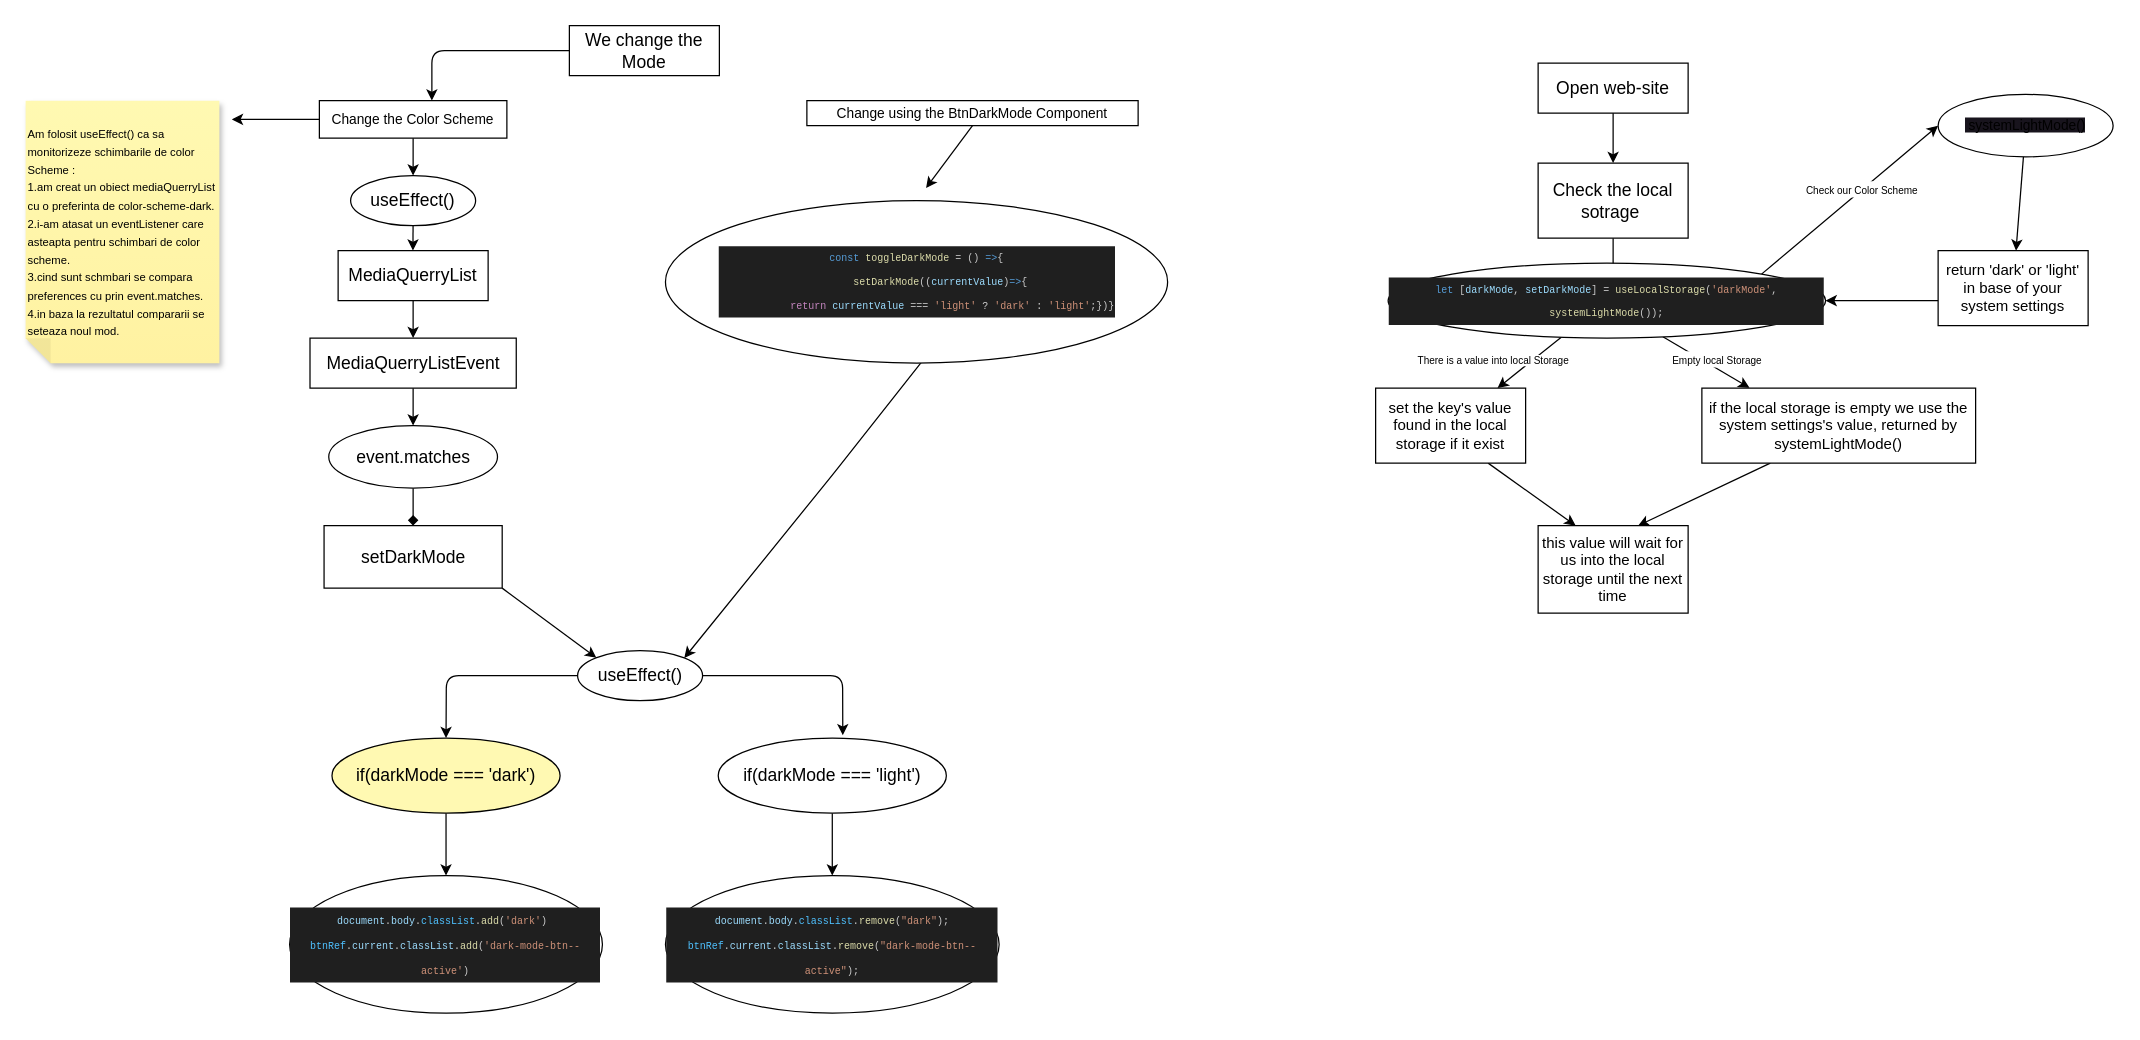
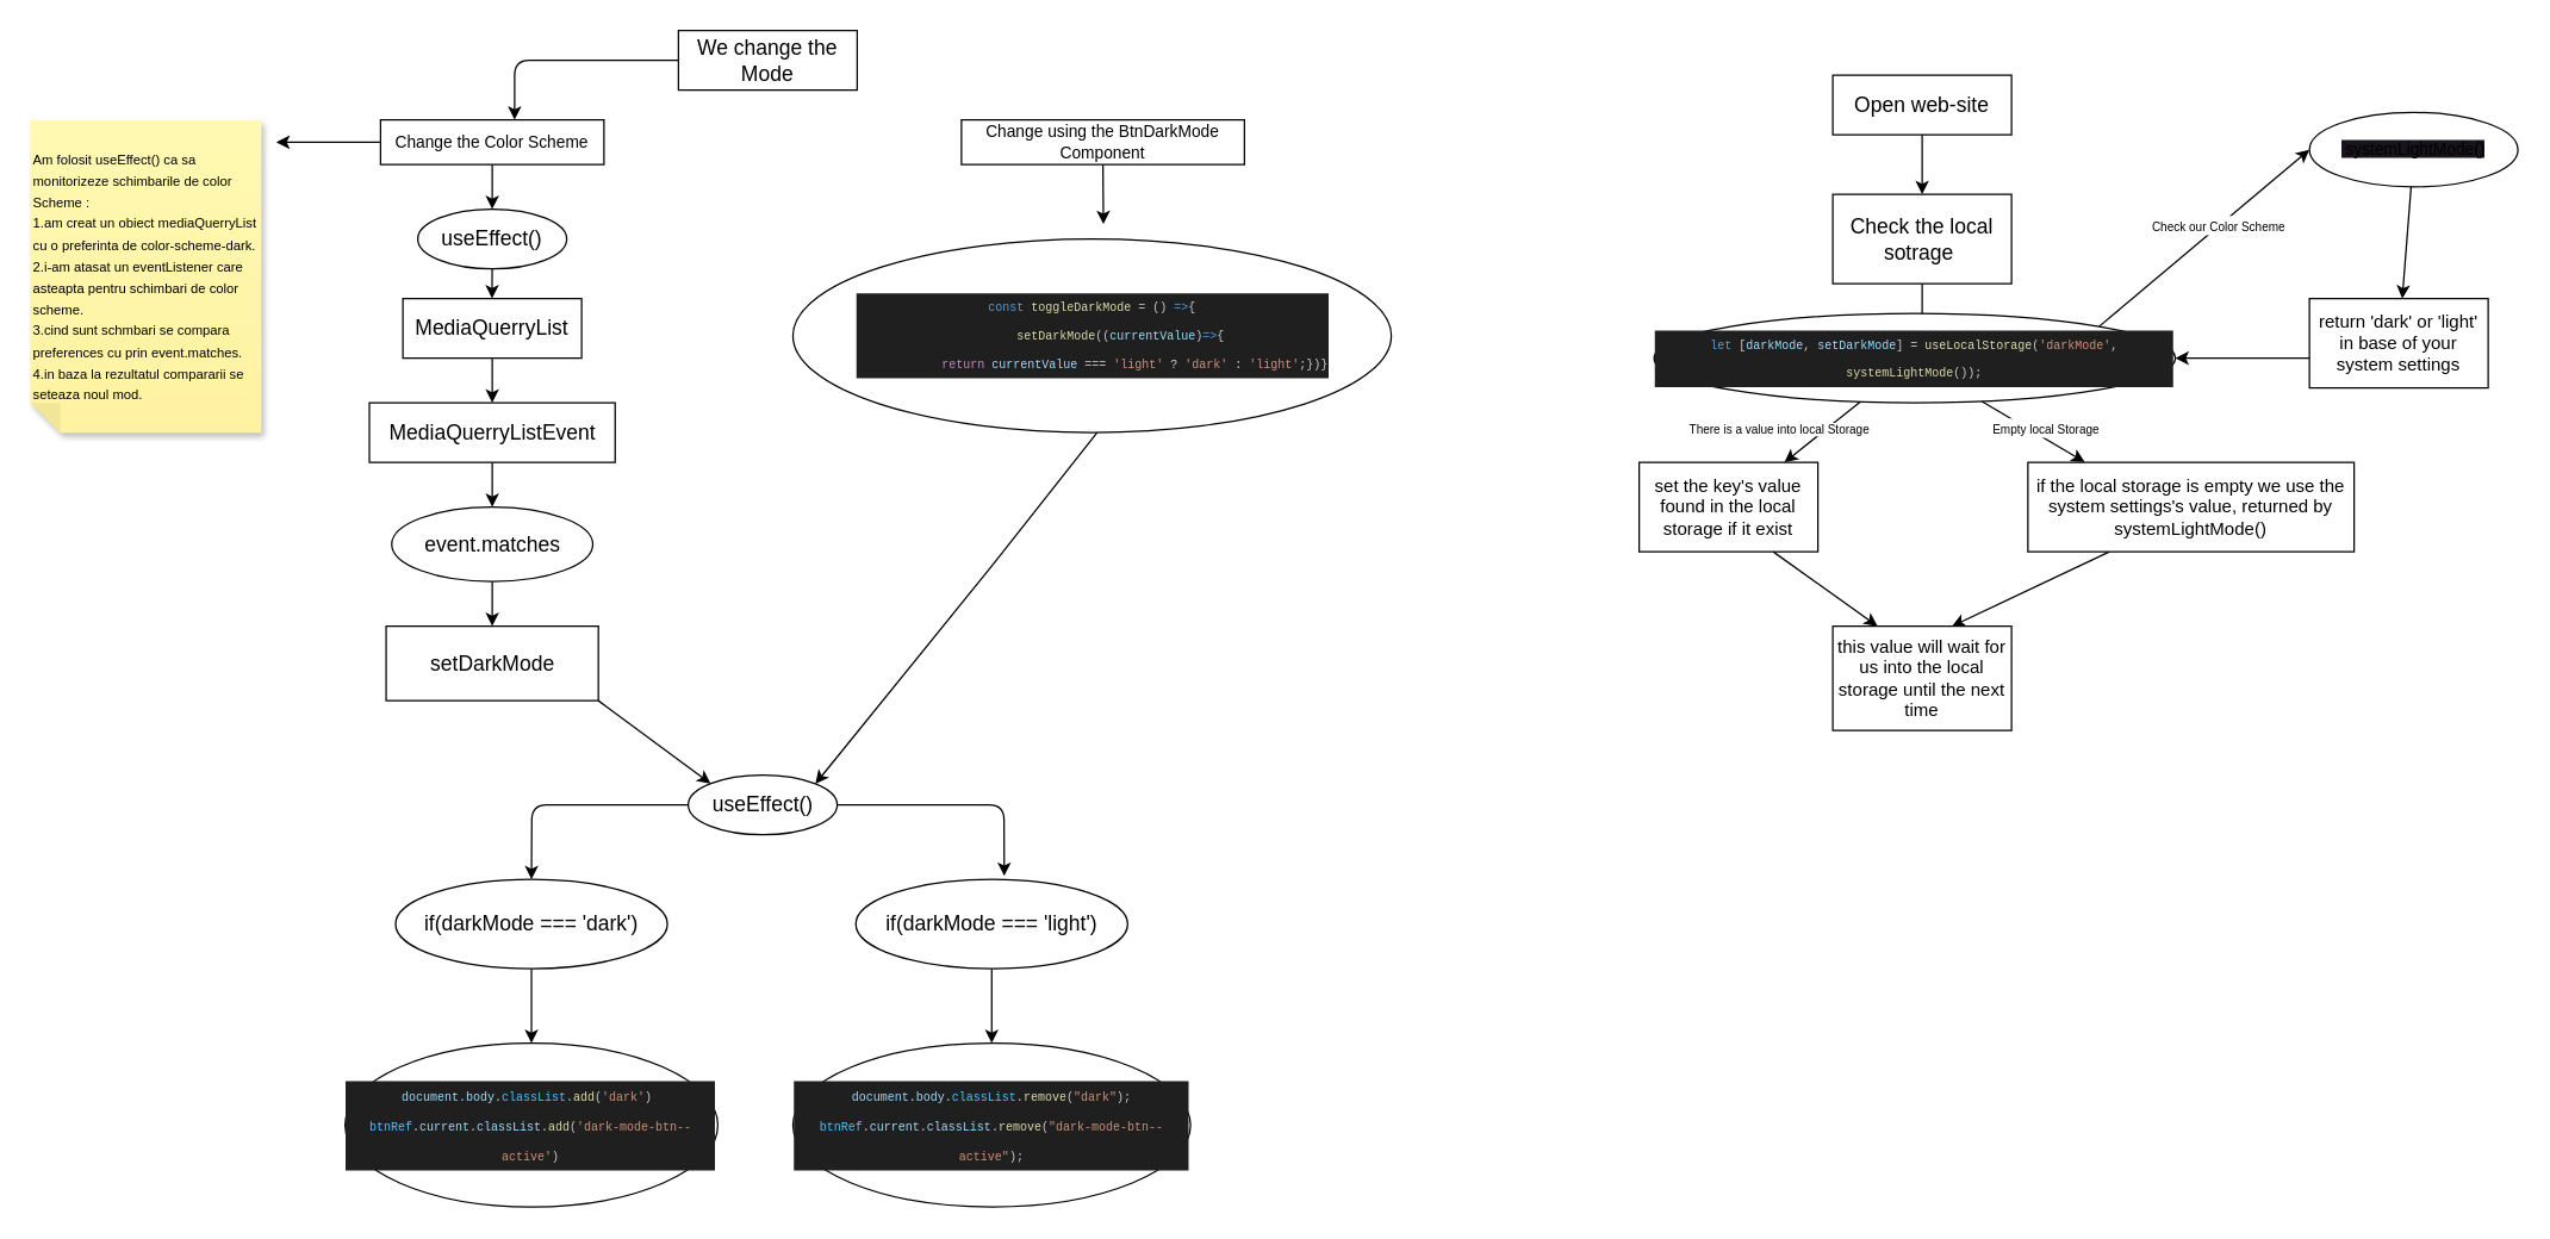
- <mxCell id="29" value="Change using the BtnDarkMode Component" style="whiteSpace=wrap;html=1;fontSize=11;" parent="1" vertex="1"><mxGeometry x="645" y="80" width="265" height="20" as="geometry" /></mxCell>
+ <mxCell id="29" value="Change using the BtnDarkMode Component" style="whiteSpace=wrap;html=1;fontSize=11;" parent="1" vertex="1"><mxGeometry x="645" y="80" width="190" height="30" as="geometry" /></mxCell>
- <mxCell id="36" style="edgeStyle=none;html=1;exitX=0.5;exitY=1;exitDx=0;exitDy=0;entryX=0.5;entryY=0;entryDx=0;entryDy=0;fontSize=9;endArrow=diamond;" edge="1" parent="1" source="37" target="39"><mxGeometry relative="1" as="geometry" /></mxCell>
+ <mxCell id="36" style="edgeStyle=none;html=1;exitX=0.5;exitY=1;exitDx=0;exitDy=0;entryX=0.5;entryY=0;entryDx=0;entryDy=0;fontSize=9;" edge="1" parent="1" source="37" target="39"><mxGeometry relative="1" as="geometry" /></mxCell>
- <mxCell id="45" value="if(darkMode === 'dark')" style="ellipse;whiteSpace=wrap;html=1;fontSize=14;fillColor=#fff9b2;" vertex="1" parent="1"><mxGeometry x="265.08" y="590" width="182.5" height="60" as="geometry" /></mxCell>
+ <mxCell id="45" value="if(darkMode === 'dark')" style="ellipse;whiteSpace=wrap;html=1;fontSize=14;" vertex="1" parent="1"><mxGeometry x="265.08" y="590" width="182.5" height="60" as="geometry" /></mxCell>
